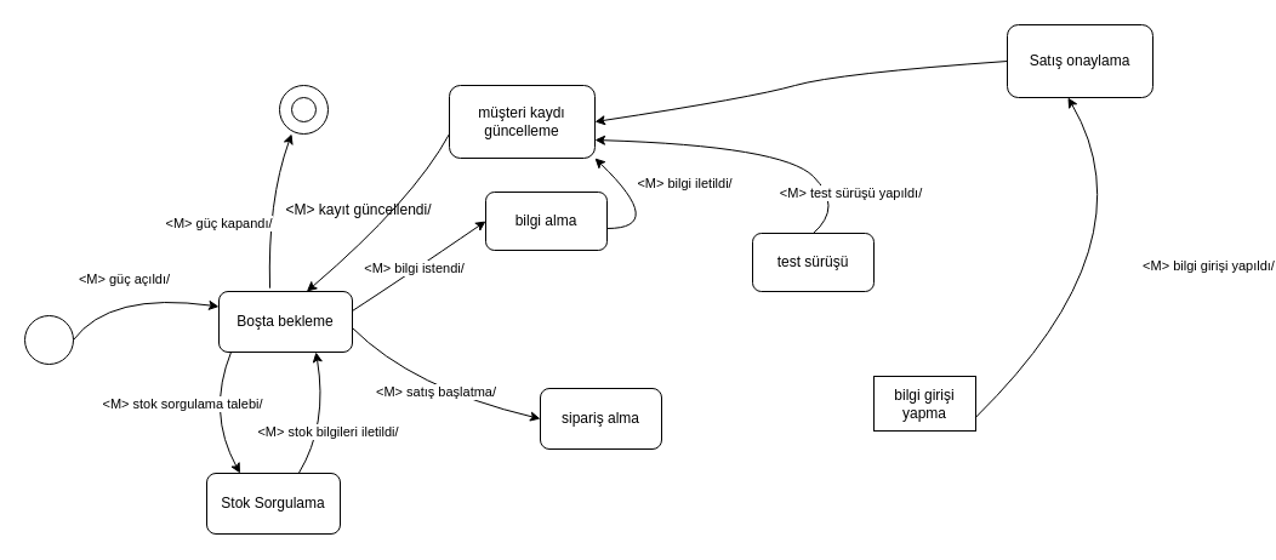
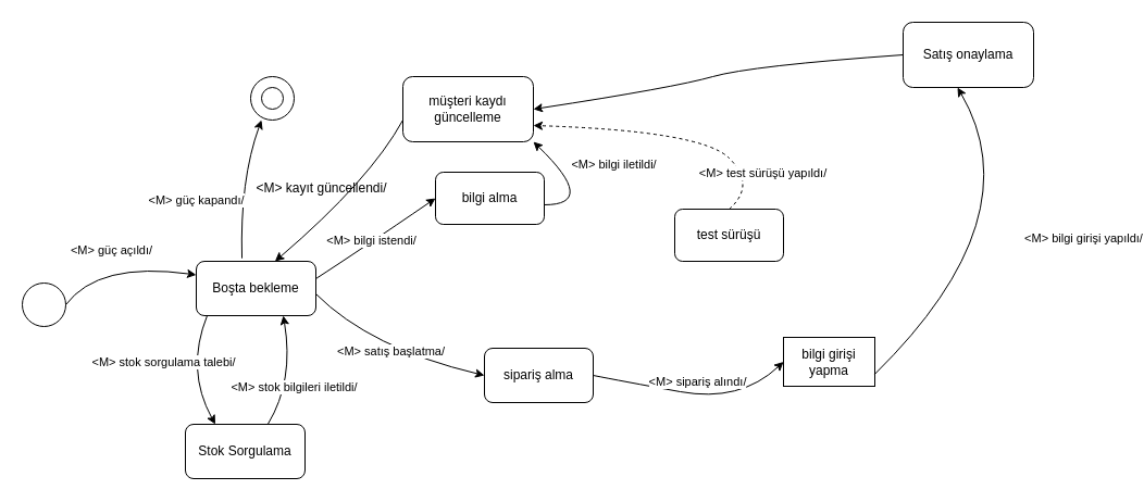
- <mxCell id="34" value="" style="curved=1;endArrow=classic;html=1;rounded=0;exitX=0.5;exitY=0;exitDx=0;exitDy=0;entryX=1;entryY=0.75;entryDx=0;entryDy=0;" edge="1" parent="1" source="24" target="12"><mxGeometry width="50" height="50" relative="1" as="geometry"><mxPoint x="645" y="170" as="sourcePoint" /><mxPoint x="695" y="120" as="targetPoint" /><Array as="points"><mxPoint x="695" y="170" /><mxPoint x="645" y="120" /></Array></mxGeometry></mxCell>
+ <mxCell id="34" value="" style="curved=1;endArrow=classic;html=1;rounded=0;exitX=0.5;exitY=0;exitDx=0;exitDy=0;entryX=1;entryY=0.75;entryDx=0;entryDy=0;dashed=1;" edge="1" parent="1" source="24" target="12"><mxGeometry width="50" height="50" relative="1" as="geometry"><mxPoint x="645" y="170" as="sourcePoint" /><mxPoint x="695" y="120" as="targetPoint" /><Array as="points"><mxPoint x="695" y="170" /><mxPoint x="645" y="120" /></Array></mxGeometry></mxCell>
+ <mxCell id="10" value="" style="curved=1;endArrow=classic;html=1;rounded=0;exitX=1;exitY=0.5;exitDx=0;exitDy=0;entryX=0;entryY=0.5;entryDx=0;entryDy=0;" parent="1" source="4" target="9" edge="1"><mxGeometry width="50" height="50" relative="1" as="geometry"><mxPoint x="570" y="380" as="sourcePoint" /><mxPoint x="710" y="323" as="targetPoint" /><Array as="points"><mxPoint x="570" y="350" /><mxPoint x="680" y="370" /></Array></mxGeometry></mxCell>
+ <mxCell id="11" value="&amp;lt;M&amp;gt; sipariş alındı/" style="edgeLabel;html=1;align=center;verticalAlign=middle;resizable=0;points=[];" parent="10" vertex="1" connectable="0"><mxGeometry x="0.062" y="-7" relative="1" as="geometry"><mxPoint x="-4" y="-20" as="offset" /></mxGeometry></mxCell>
